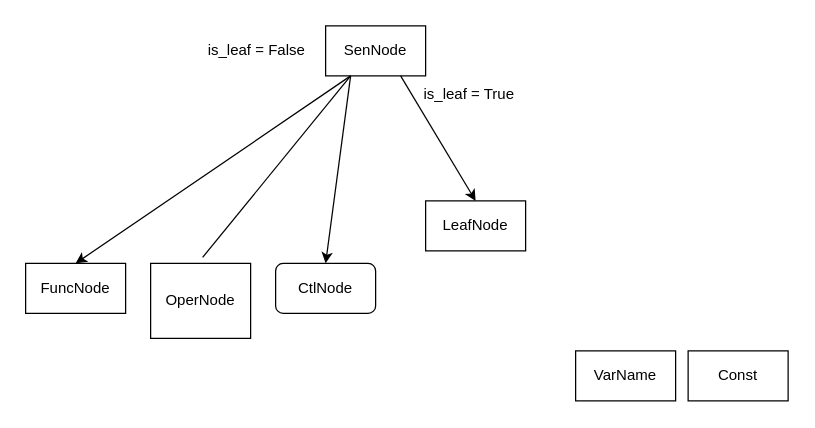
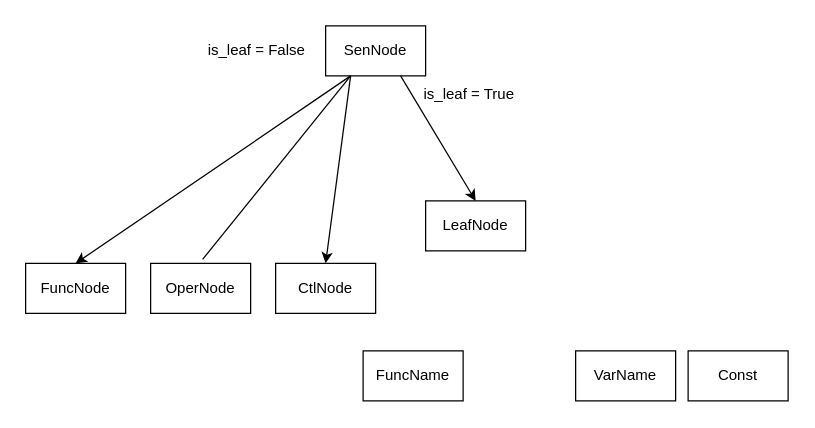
- <mxCell id="4" value="CtlNode" style="whiteSpace=wrap;html=1;rounded=1;" vertex="1" parent="1"><mxGeometry x="220" y="210" width="80" height="40" as="geometry" /></mxCell>
+ <mxCell id="4" value="CtlNode" style="rounded=0;whiteSpace=wrap;html=1;" vertex="1" parent="1"><mxGeometry x="220" y="210" width="80" height="40" as="geometry" /></mxCell>
- <mxCell id="7" value="OperNode" style="rounded=0;whiteSpace=wrap;html=1;" vertex="1" parent="1"><mxGeometry x="120" y="210" width="80" height="60" as="geometry" /></mxCell>
+ <mxCell id="7" value="OperNode" style="rounded=0;whiteSpace=wrap;html=1;" vertex="1" parent="1"><mxGeometry x="120" y="210" width="80" height="40" as="geometry" /></mxCell>
+ <mxCell id="13" value="FuncName" style="rounded=0;whiteSpace=wrap;html=1;" vertex="1" parent="1"><mxGeometry x="290" y="280" width="80" height="40" as="geometry" /></mxCell>
